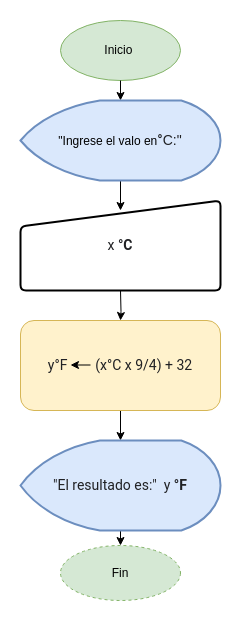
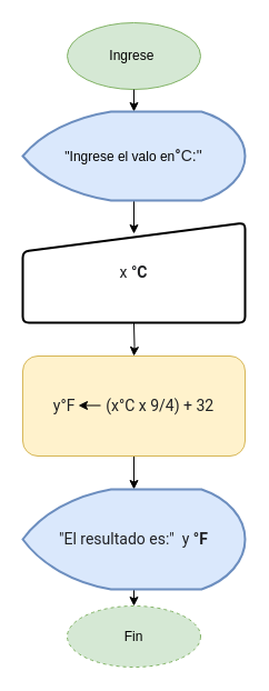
- <mxCell id="2" value="Inicio&amp;nbsp;" style="ellipse;whiteSpace=wrap;html=1;fillColor=#d5e8d4;strokeColor=#82b366;" parent="1" vertex="1"><mxGeometry x="60" y="20" width="120" height="60" as="geometry" /></mxCell>
+ <mxCell id="2" value="Ingrese&amp;nbsp;" style="ellipse;whiteSpace=wrap;html=1;fillColor=#d5e8d4;strokeColor=#82b366;" parent="1" vertex="1"><mxGeometry x="60" y="20" width="120" height="60" as="geometry" /></mxCell>
